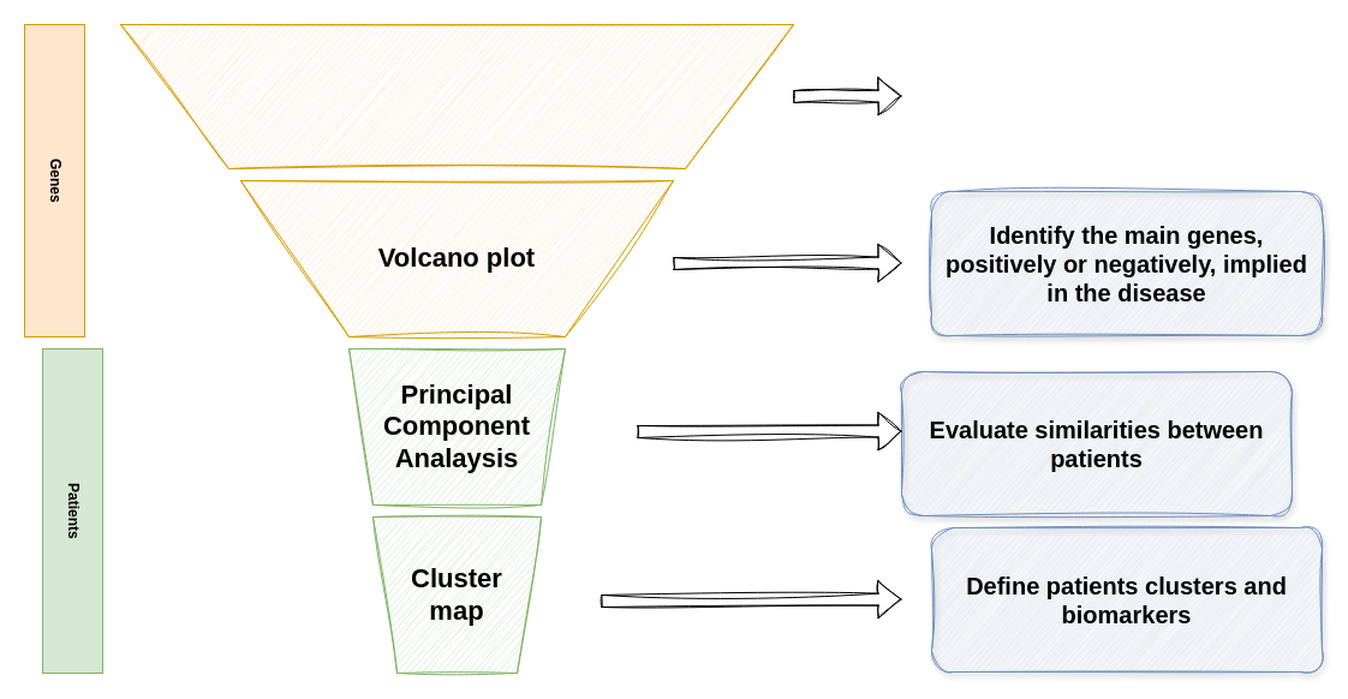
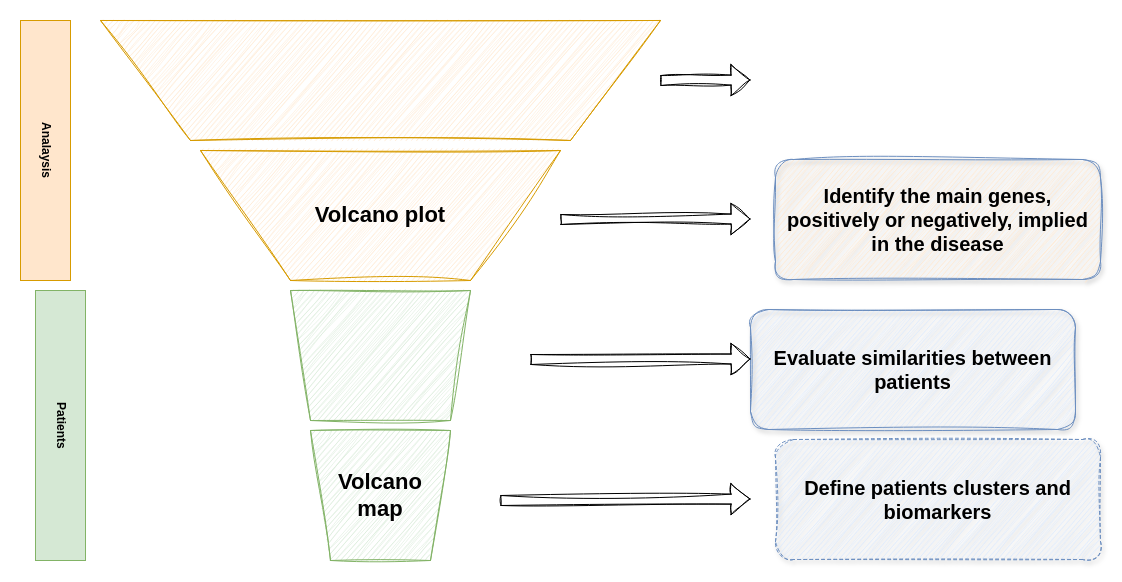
- <mxCell id="16" value="Genes" style="rounded=0;whiteSpace=wrap;html=1;fillColor=#ffe6cc;strokeColor=#d79b00;textDirection=vertical-lr;fontStyle=1" vertex="1" parent="1"><mxGeometry y="20" width="50" height="260" as="geometry" x="20" /></mxCell>
+ <mxCell id="16" value="Analaysis" style="rounded=0;whiteSpace=wrap;html=1;fillColor=#ffe6cc;strokeColor=#d79b00;textDirection=vertical-lr;fontStyle=1" vertex="1" parent="1"><mxGeometry y="20" width="50" height="260" as="geometry" x="20" /></mxCell>
- <mxCell id="9" value="Identify the main genes, positively or negatively, implied in the disease" style="rounded=1;whiteSpace=wrap;html=1;sketch=1;curveFitting=1;jiggle=2;shadow=1;fontSize=20;fillColor=#dae8fc;strokeColor=#6c8ebf;fontStyle=1" parent="1" vertex="1"><mxGeometry x="775" y="159" width="325" height="120" as="geometry" /></mxCell>
+ <mxCell id="9" value="Identify the main genes, positively or negatively, implied in the disease" style="rounded=1;whiteSpace=wrap;html=1;sketch=1;curveFitting=1;jiggle=2;shadow=1;fontSize=20;fillColor=#ffe6cc;strokeColor=#6c8ebf;fontStyle=1;" parent="1" vertex="1"><mxGeometry x="775" y="159" width="325" height="120" as="geometry" /></mxCell>
- <mxCell id="7" value="Principal Component Analaysis" style="text;strokeColor=none;align=center;fillColor=none;html=1;verticalAlign=middle;whiteSpace=wrap;rounded=0;fontStyle=1;fontSize=22;" parent="1" vertex="1"><mxGeometry x="310" y="290" width="140" height="130" as="geometry" /></mxCell>
- <mxCell id="8" value="Cluster&lt;div style=&quot;font-size: 22px;&quot;&gt;map&lt;/div&gt;" style="text;strokeColor=none;align=center;fillColor=none;html=1;verticalAlign=middle;whiteSpace=wrap;rounded=0;fontStyle=1;fontSize=22;" parent="1" vertex="1"><mxGeometry x="330" y="430" width="100" height="130" as="geometry" /></mxCell>
+ <mxCell id="8" value="Volcano&lt;div style=&quot;font-size: 22px;&quot;&gt;map&lt;/div&gt;" style="text;strokeColor=none;align=center;fillColor=none;html=1;verticalAlign=middle;whiteSpace=wrap;rounded=0;fontStyle=1;fontSize=22;" parent="1" vertex="1"><mxGeometry x="330" y="430" width="100" height="130" as="geometry" /></mxCell>
- <mxCell id="11" value="Define patients clusters and biomarkers" style="rounded=1;whiteSpace=wrap;html=1;sketch=1;curveFitting=1;jiggle=2;shadow=1;fontSize=20;fillColor=#dae8fc;strokeColor=#6c8ebf;fontStyle=1" parent="1" vertex="1"><mxGeometry x="775" y="439" width="325" height="120" as="geometry" /></mxCell>
+ <mxCell id="11" value="Define patients clusters and biomarkers" style="rounded=1;whiteSpace=wrap;html=1;sketch=1;curveFitting=1;jiggle=2;shadow=1;fontSize=20;fillColor=#dae8fc;strokeColor=#6c8ebf;fontStyle=1;dashed=1;" parent="1" vertex="1"><mxGeometry x="775" y="439" width="325" height="120" as="geometry" /></mxCell>
